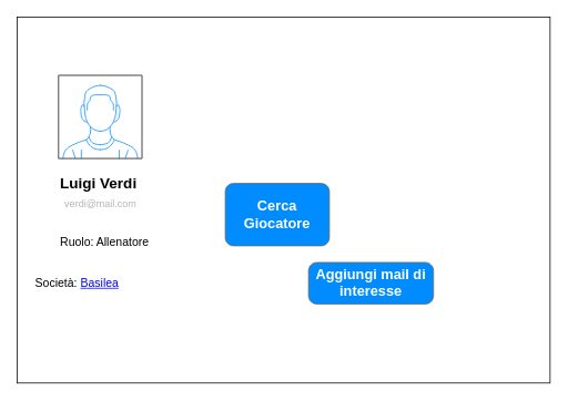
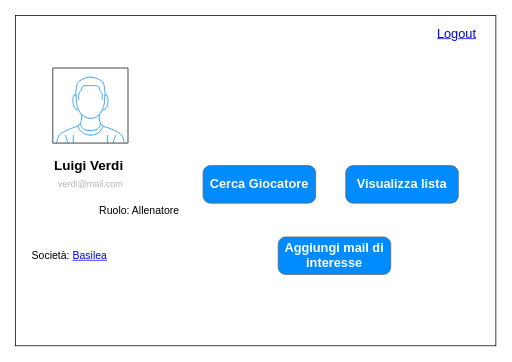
+ <mxCell id="11" value="Logout" style="shape=rectangle;strokeColor=none;fillColor=none;linkText=;fontSize=17;fontColor=#0000ff;fontStyle=4;html=1;align=left;" vertex="1" parent="1"><mxGeometry x="580" y="30" width="60" height="30" as="geometry" /></mxCell>
+ <mxCell id="8" value="Visualizza lista" style="strokeWidth=1;shadow=0;dashed=0;align=center;html=1;shape=mxgraph.mockup.buttons.button;strokeColor=#666666;fontColor=#ffffff;mainText=;buttonStyle=round;fontSize=17;fontStyle=1;fillColor=#008cff;whiteSpace=wrap;" parent="1" vertex="1"><mxGeometry x="460" y="220" width="150" height="50" as="geometry" /></mxCell>
- <mxCell id="7" value="Cerca Giocatore" style="strokeWidth=1;shadow=0;dashed=0;align=center;html=1;shape=mxgraph.mockup.buttons.button;strokeColor=#666666;fontColor=#ffffff;mainText=;buttonStyle=round;fontSize=17;fontStyle=1;fillColor=#008cff;whiteSpace=wrap;" parent="1" vertex="1"><mxGeometry x="270" y="220" width="125" height="75" as="geometry" /></mxCell>
+ <mxCell id="7" value="Cerca Giocatore" style="strokeWidth=1;shadow=0;dashed=0;align=center;html=1;shape=mxgraph.mockup.buttons.button;strokeColor=#666666;fontColor=#ffffff;mainText=;buttonStyle=round;fontSize=17;fontStyle=1;fillColor=#008cff;whiteSpace=wrap;" parent="1" vertex="1"><mxGeometry x="270" y="220" width="150" height="50" as="geometry" /></mxCell>
- <mxCell id="5" value="&lt;font style=&quot;font-size: 14px&quot;&gt;Ruolo: Allenatore&amp;nbsp;&lt;/font&gt;" style="text;html=1;align=left;verticalAlign=middle;resizable=0;points=[];autosize=1;" parent="1" vertex="1"><mxGeometry x="70" y="280" width="130" height="20" as="geometry" /></mxCell>
+ <mxCell id="5" value="&lt;font style=&quot;font-size: 14px&quot;&gt;Ruolo: Allenatore&amp;nbsp;&lt;/font&gt;" style="text;html=1;align=left;verticalAlign=middle;resizable=0;points=[];autosize=1;" parent="1" vertex="1"><mxGeometry x="130" y="270" width="130" height="20" as="geometry" /></mxCell>
